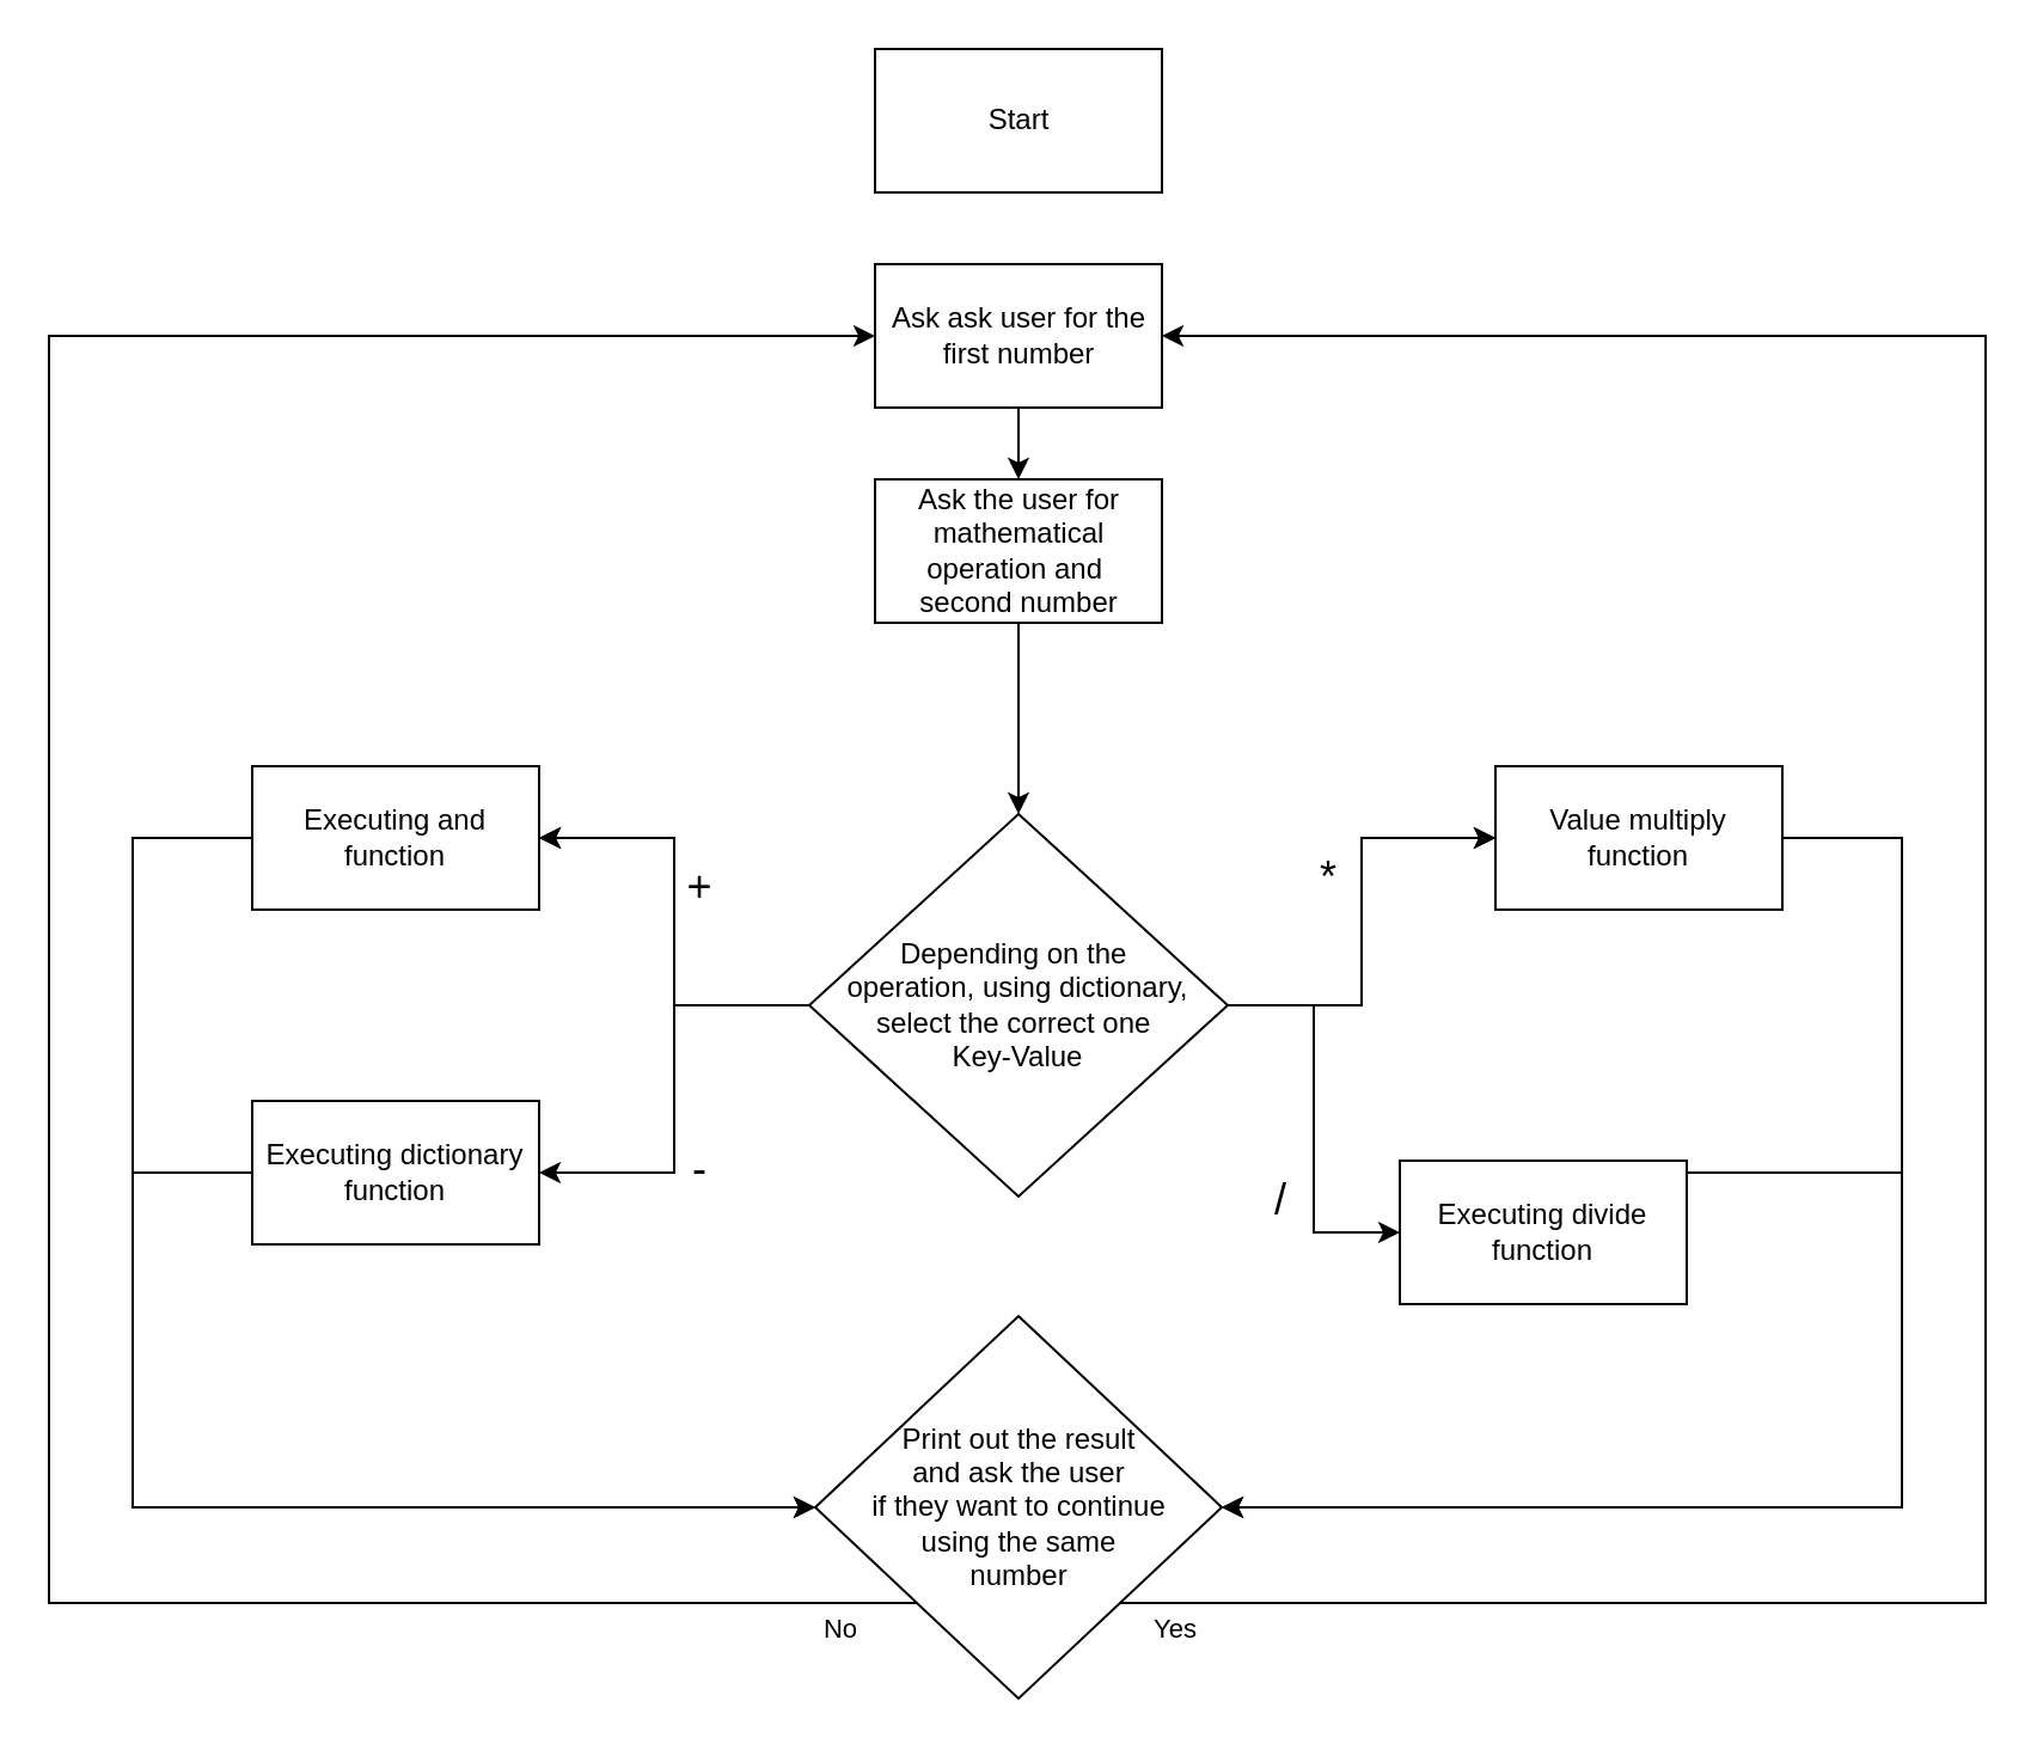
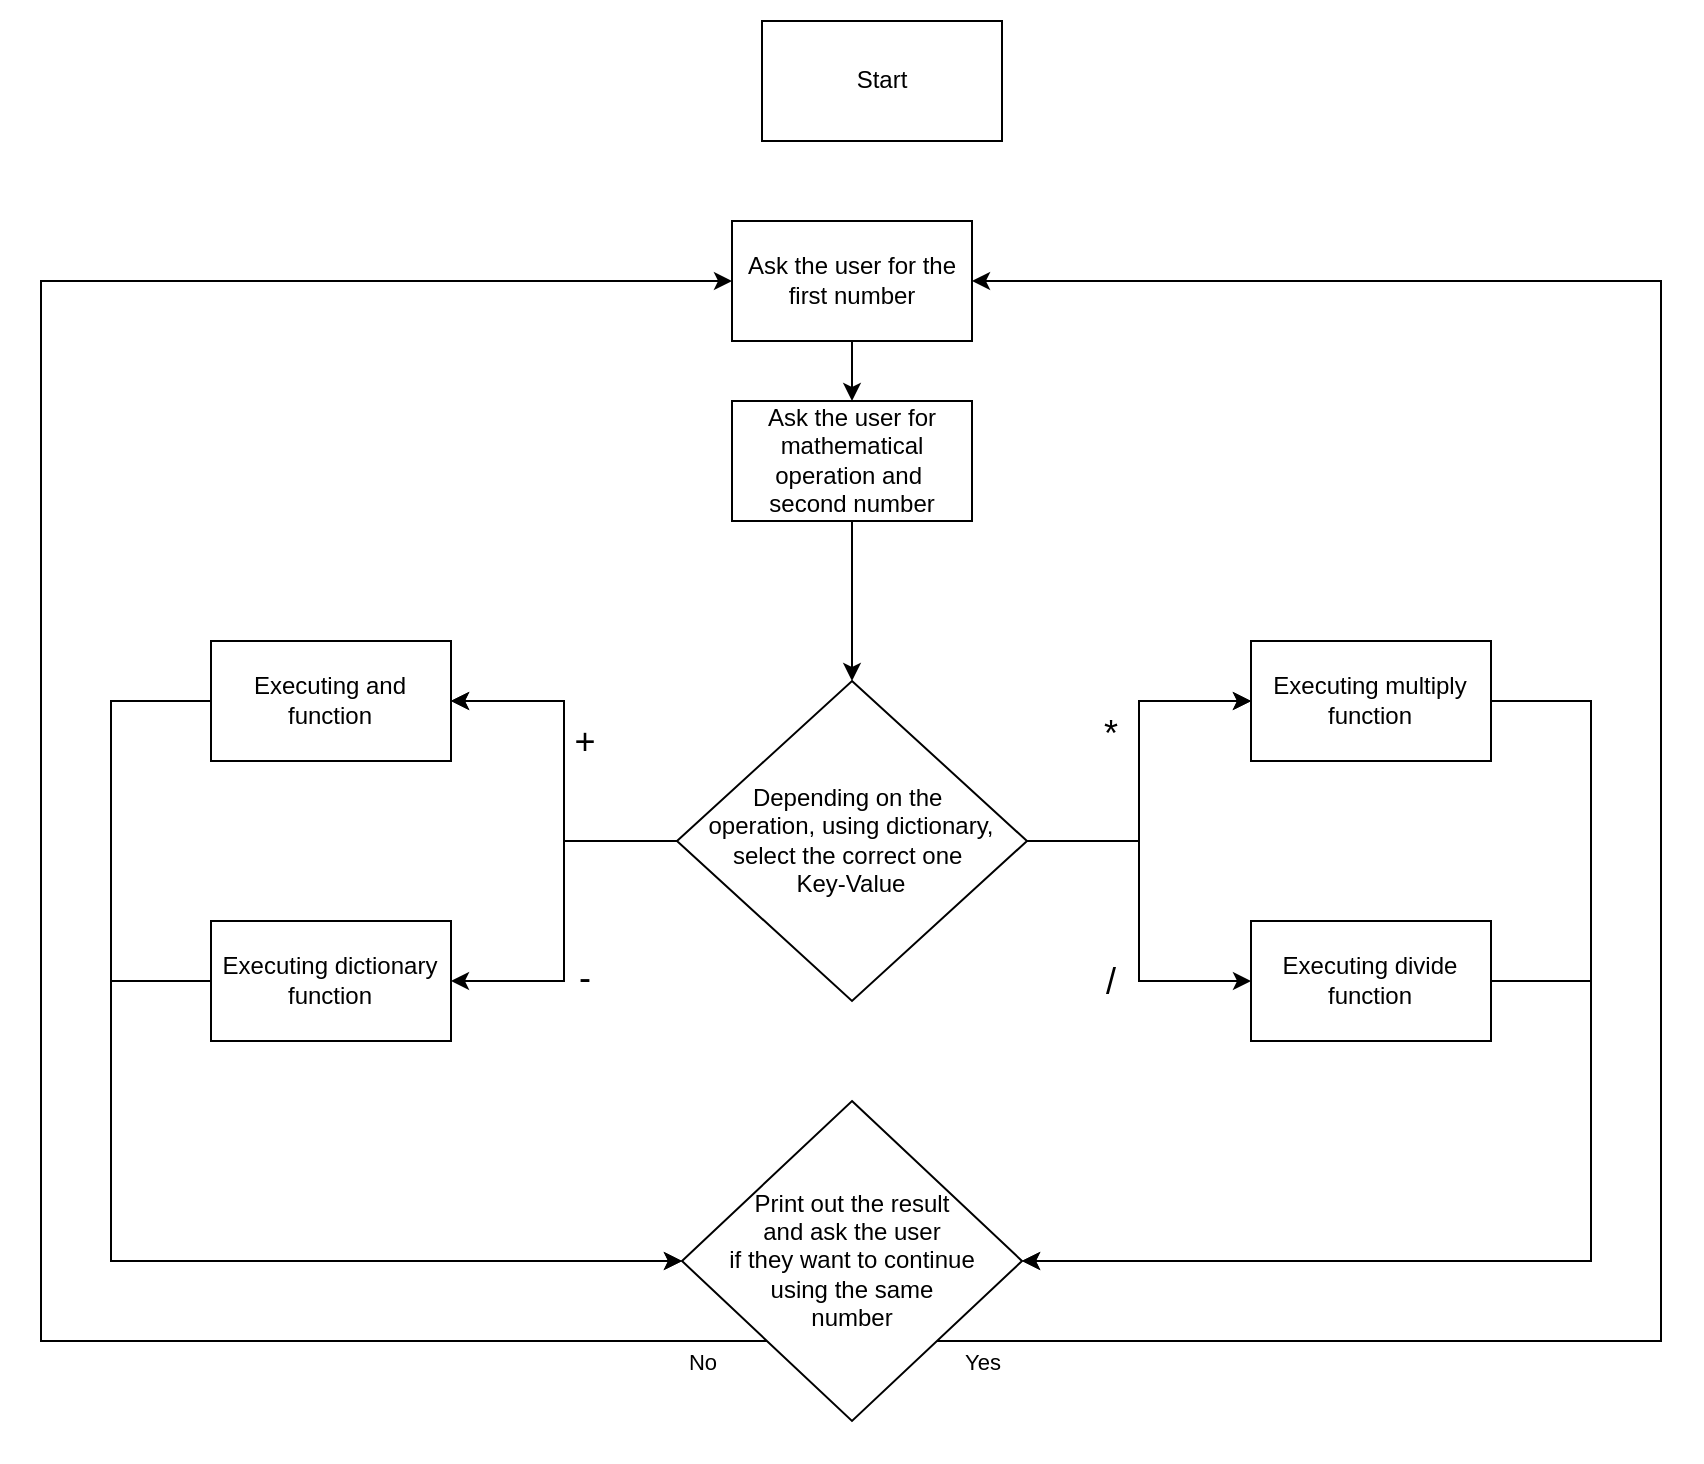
- <mxCell id="2" value="&lt;font style=&quot;font-size: 12px;&quot;&gt;Start&lt;/font&gt;" style="rounded=0;whiteSpace=wrap;html=1;" vertex="1" parent="1"><mxGeometry x="365.5" y="20" width="120" height="60" as="geometry" /></mxCell>
+ <mxCell id="2" value="&lt;font style=&quot;font-size: 12px;&quot;&gt;Start&lt;/font&gt;" style="rounded=0;whiteSpace=wrap;html=1;" vertex="1" parent="1"><mxGeometry x="380.5" y="10" width="120" height="60" as="geometry" /></mxCell>
- <mxCell id="4" value="&lt;font style=&quot;font-size: 12px;&quot;&gt;Ask ask user for the first number&lt;/font&gt;" style="whiteSpace=wrap;html=1;rounded=0;" vertex="1" parent="1"><mxGeometry x="365.5" y="110" width="120" height="60" as="geometry" /></mxCell>
+ <mxCell id="4" value="&lt;font style=&quot;font-size: 12px;&quot;&gt;Ask the user for the first number&lt;/font&gt;" style="whiteSpace=wrap;html=1;rounded=0;" vertex="1" parent="1"><mxGeometry x="365.5" y="110" width="120" height="60" as="geometry" /></mxCell>
- <mxCell id="21" value="Value multiply function" style="whiteSpace=wrap;html=1;rounded=0;" vertex="1" parent="1"><mxGeometry x="625" y="320" width="120" height="60" as="geometry" /></mxCell>
+ <mxCell id="21" value="Executing multiply function" style="whiteSpace=wrap;html=1;rounded=0;" vertex="1" parent="1"><mxGeometry x="625" y="320" width="120" height="60" as="geometry" /></mxCell>
- <mxCell id="23" value="Executing divide function" style="whiteSpace=wrap;html=1;rounded=0;" vertex="1" parent="1"><mxGeometry x="585" y="485" width="120" height="60" as="geometry" /></mxCell>
+ <mxCell id="23" value="Executing divide function" style="whiteSpace=wrap;html=1;rounded=0;" vertex="1" parent="1"><mxGeometry x="625" y="460" width="120" height="60" as="geometry" /></mxCell>
